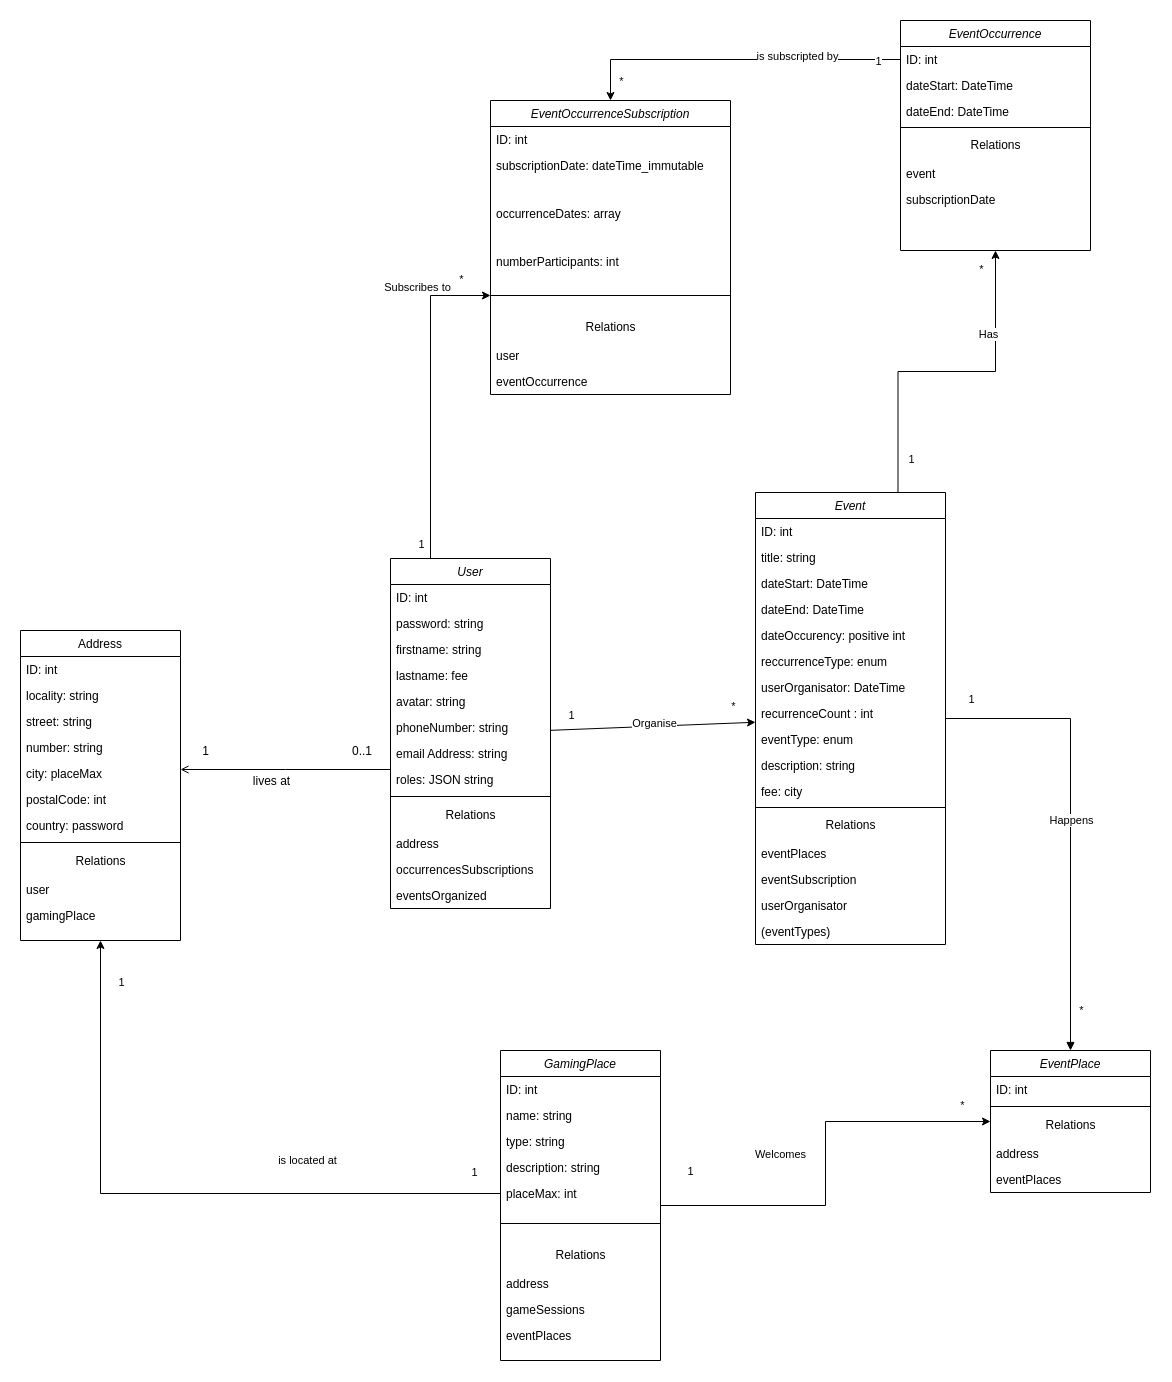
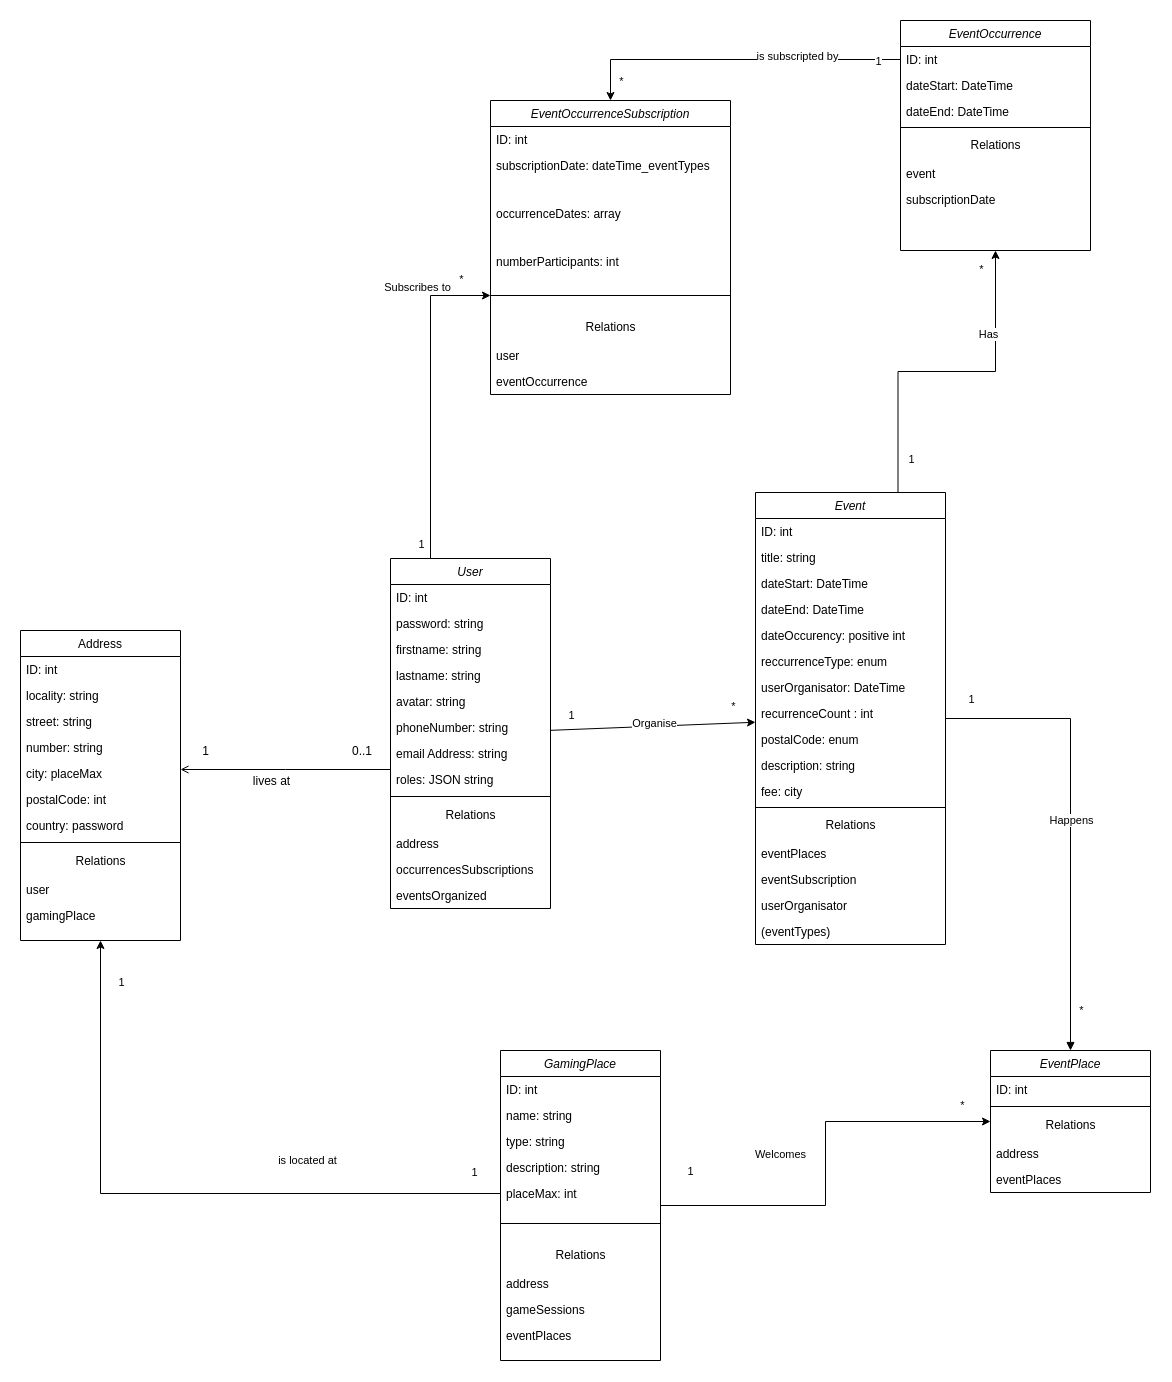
- <mxCell id="60" value="subscriptionDate: dateTime_immutable" style="text;align=left;verticalAlign=top;spacingLeft=4;spacingRight=4;overflow=hidden;rotatable=0;points=[[0,0.5],[1,0.5]];portConstraint=eastwest;" parent="58" vertex="1"><mxGeometry y="52" width="240" height="48" as="geometry" /></mxCell>
+ <mxCell id="60" value="subscriptionDate: dateTime_eventTypes" style="text;align=left;verticalAlign=top;spacingLeft=4;spacingRight=4;overflow=hidden;rotatable=0;points=[[0,0.5],[1,0.5]];portConstraint=eastwest;" parent="58" vertex="1"><mxGeometry y="52" width="240" height="48" as="geometry" /></mxCell>
- <mxCell id="10" value="lastname: fee" style="text;align=left;verticalAlign=top;spacingLeft=4;spacingRight=4;overflow=hidden;rotatable=0;points=[[0,0.5],[1,0.5]];portConstraint=eastwest;" vertex="1" parent="6"><mxGeometry y="104" width="160" height="26" as="geometry" /></mxCell>
+ <mxCell id="10" value="lastname: string" style="text;align=left;verticalAlign=top;spacingLeft=4;spacingRight=4;overflow=hidden;rotatable=0;points=[[0,0.5],[1,0.5]];portConstraint=eastwest;" vertex="1" parent="6"><mxGeometry y="104" width="160" height="26" as="geometry" /></mxCell>
- <mxCell id="49" value="eventType: enum" style="text;align=left;verticalAlign=top;spacingLeft=4;spacingRight=4;overflow=hidden;rotatable=0;points=[[0,0.5],[1,0.5]];portConstraint=eastwest;" parent="40" vertex="1"><mxGeometry y="234" width="190" height="26" as="geometry" /></mxCell>
+ <mxCell id="49" value="postalCode: enum" style="text;align=left;verticalAlign=top;spacingLeft=4;spacingRight=4;overflow=hidden;rotatable=0;points=[[0,0.5],[1,0.5]];portConstraint=eastwest;" parent="40" vertex="1"><mxGeometry y="234" width="190" height="26" as="geometry" /></mxCell>
